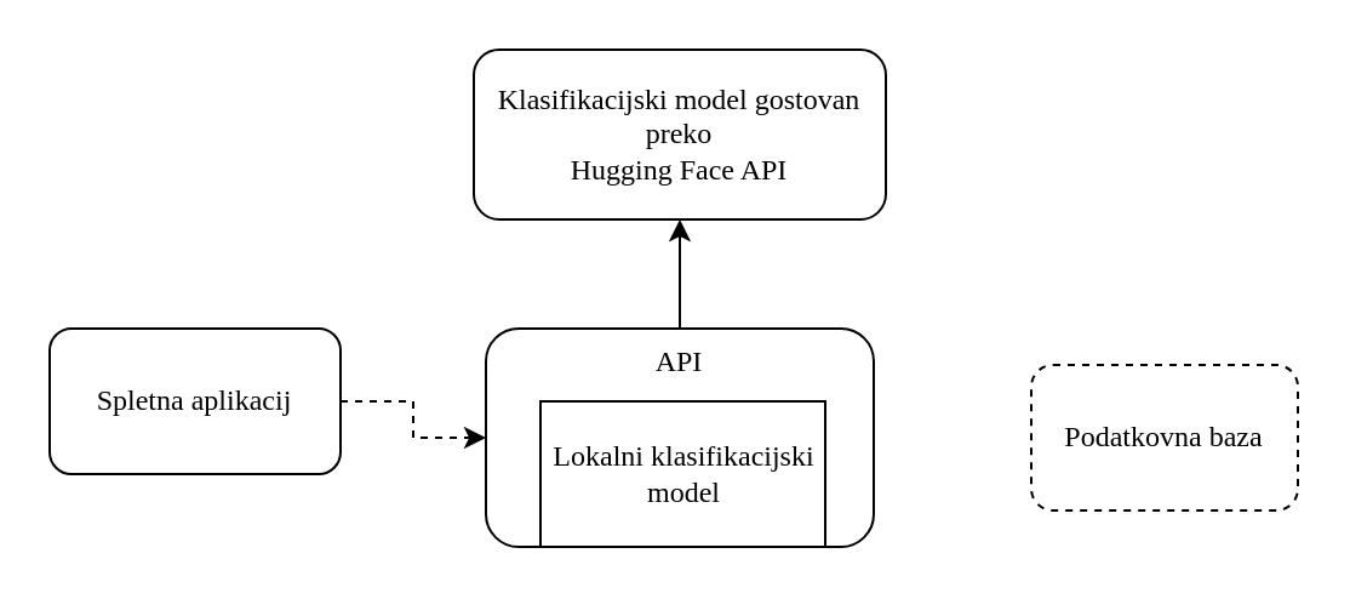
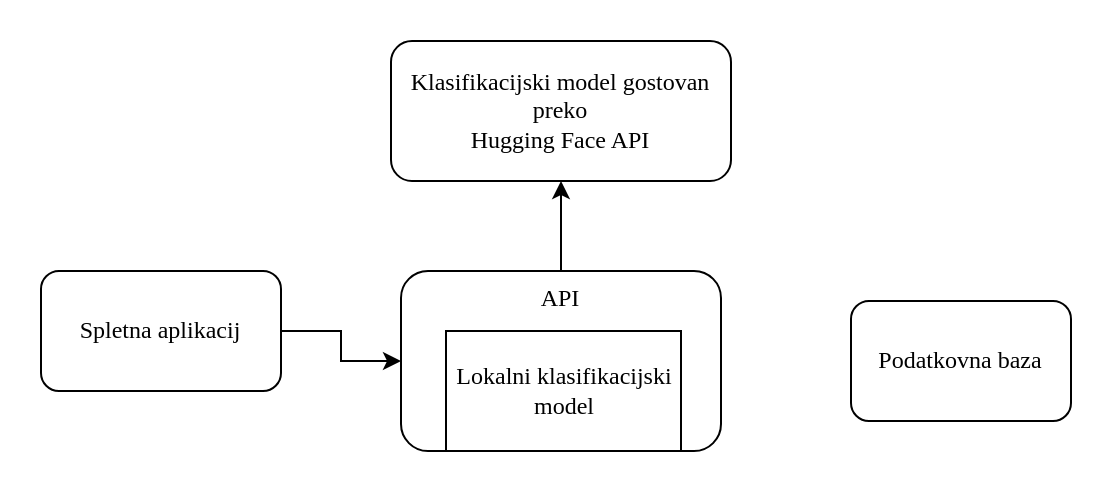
- <mxCell id="2" style="edgeStyle=orthogonalEdgeStyle;rounded=0;orthogonalLoop=1;jettySize=auto;html=1;entryX=0;entryY=0.5;entryDx=0;entryDy=0;dashed=1;" edge="1" parent="1" source="3" target="7"><mxGeometry relative="1" as="geometry" /></mxCell>
+ <mxCell id="2" style="edgeStyle=orthogonalEdgeStyle;rounded=0;orthogonalLoop=1;jettySize=auto;html=1;entryX=0;entryY=0.5;entryDx=0;entryDy=0;" edge="1" parent="1" source="3" target="7"><mxGeometry relative="1" as="geometry" /></mxCell>
- <mxCell id="4" value="&lt;font face=&quot;Lucida Console&quot;&gt;Podatkovna baza&lt;br&gt;&lt;/font&gt;" style="rounded=1;whiteSpace=wrap;html=1;dashed=1;" vertex="1" parent="1"><mxGeometry x="425" y="150" width="110" height="60" as="geometry" /></mxCell>
+ <mxCell id="4" value="&lt;font face=&quot;Lucida Console&quot;&gt;Podatkovna baza&lt;br&gt;&lt;/font&gt;" style="rounded=1;whiteSpace=wrap;html=1;" vertex="1" parent="1"><mxGeometry x="425" y="150" width="110" height="60" as="geometry" /></mxCell>
